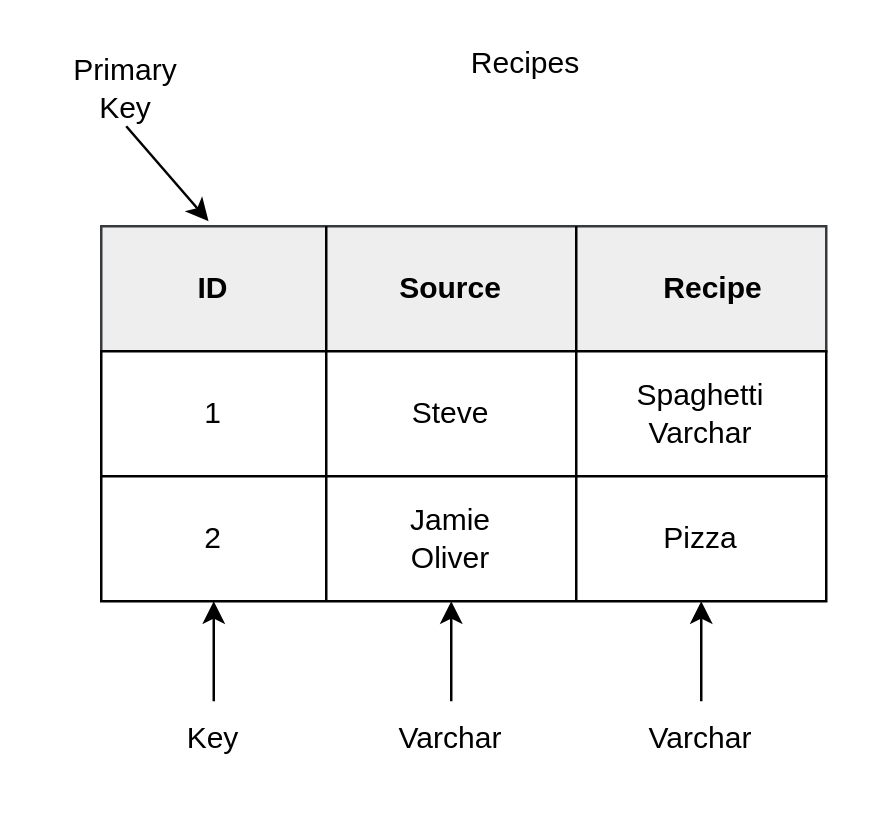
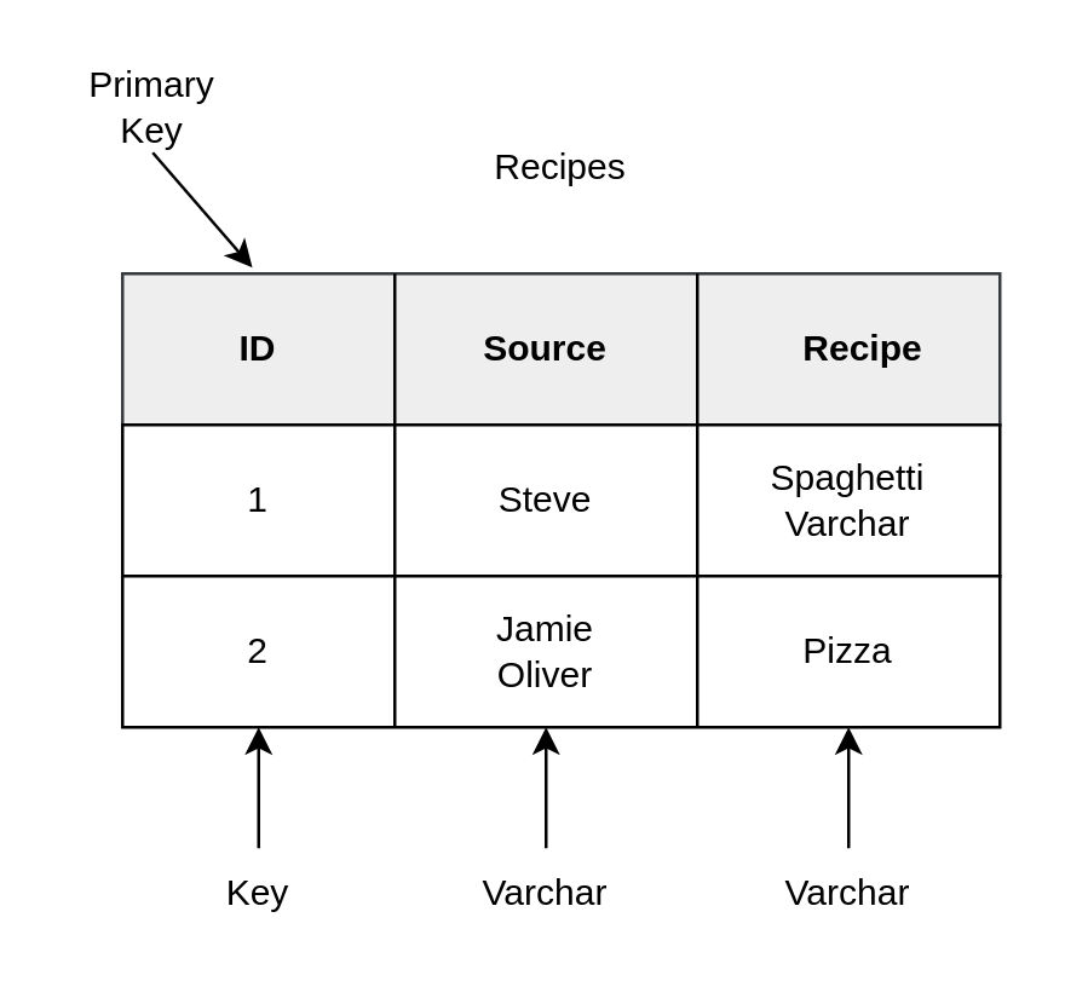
- <mxCell id="18" value="Recipes" style="text;html=1;strokeColor=none;fillColor=none;align=center;verticalAlign=middle;whiteSpace=wrap;rounded=0;" vertex="1" parent="1"><mxGeometry x="180" y="10" width="60" height="30" as="geometry" /></mxCell>
+ <mxCell id="18" value="Recipes" style="text;html=1;strokeColor=none;fillColor=none;align=center;verticalAlign=middle;whiteSpace=wrap;rounded=0;" vertex="1" parent="1"><mxGeometry x="155" y="40" width="60" height="30" as="geometry" /></mxCell>
